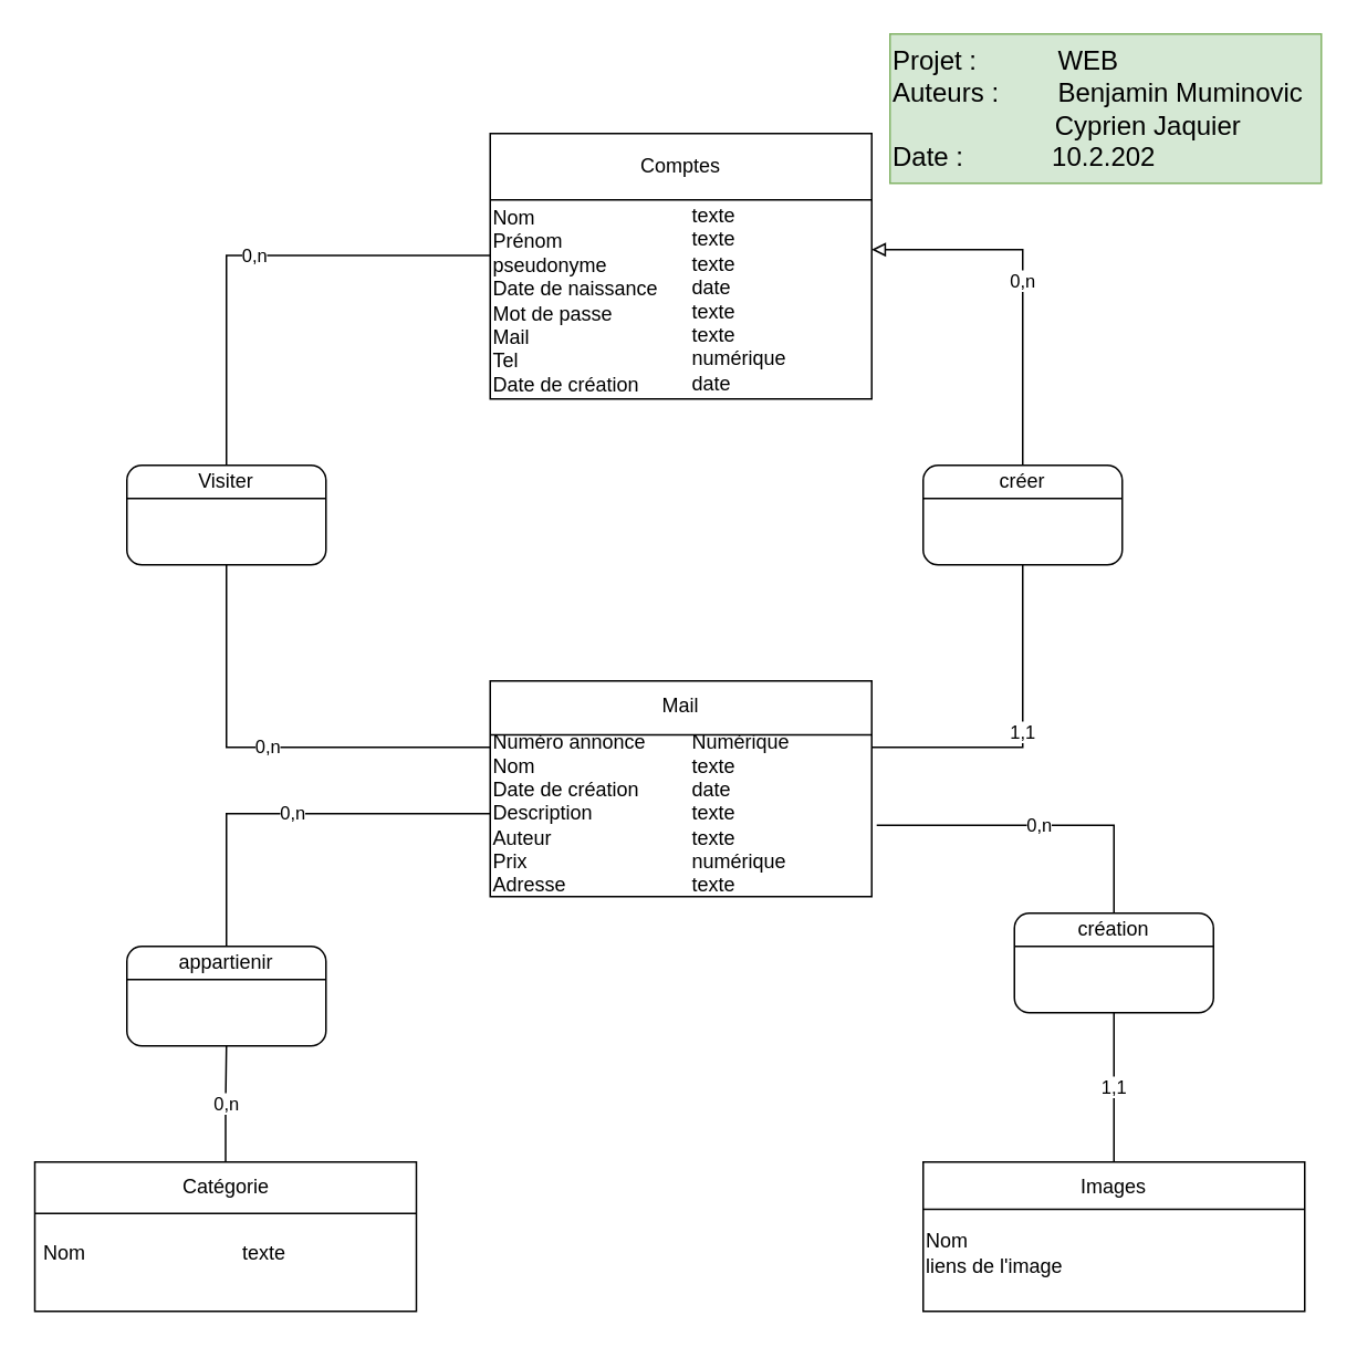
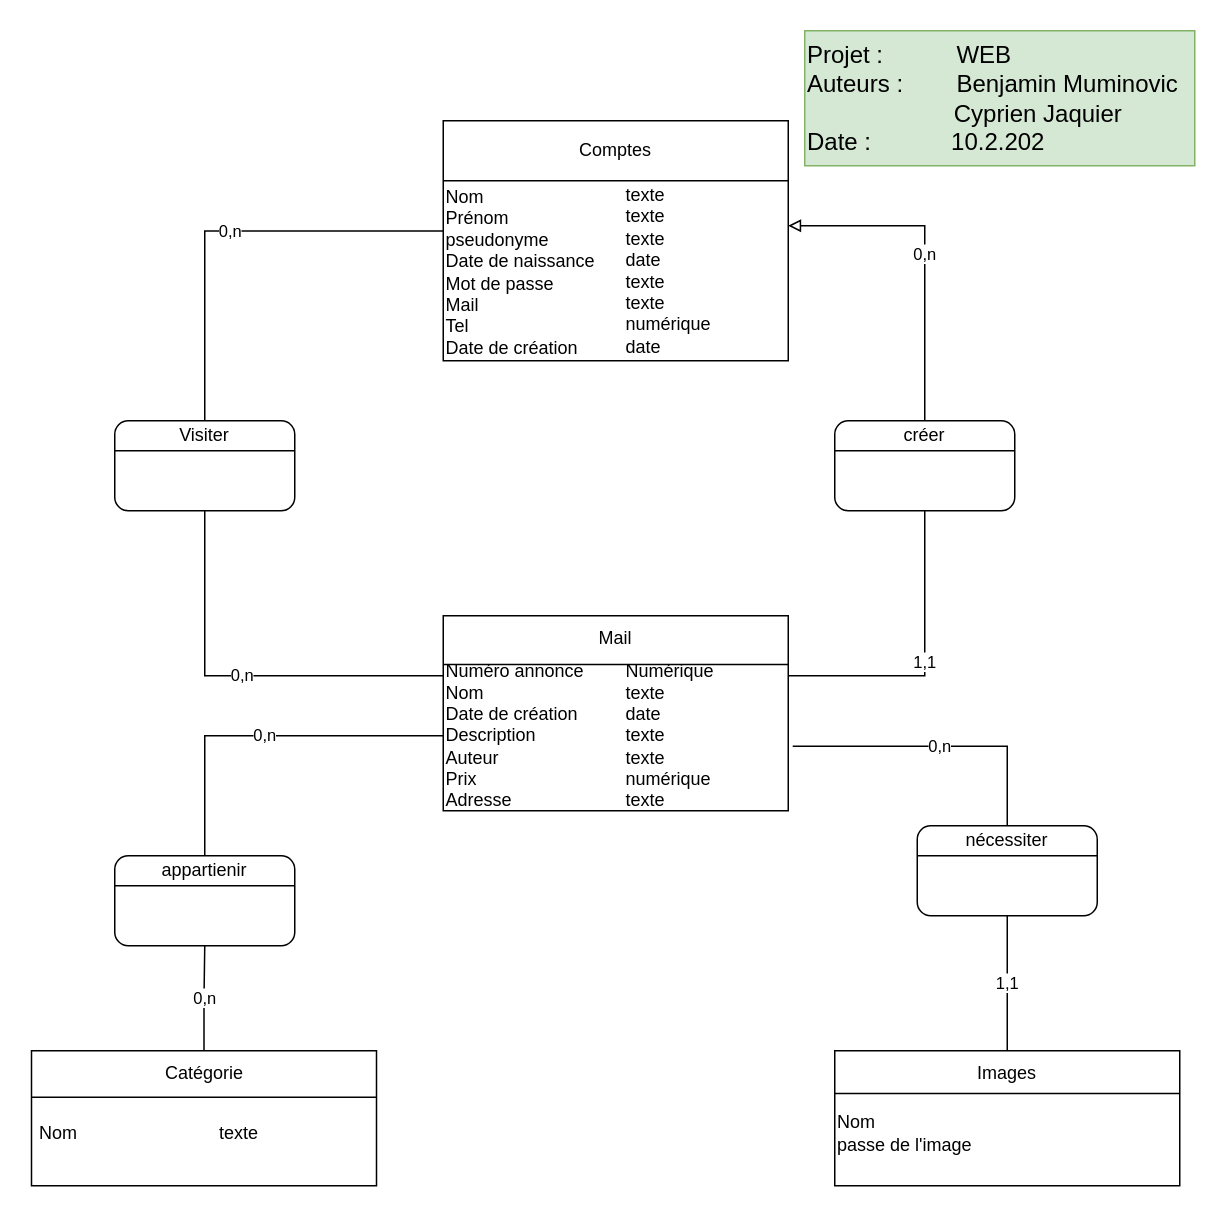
- <mxCell id="38" value="création" style="text;html=1;strokeColor=none;fillColor=none;align=center;verticalAlign=middle;whiteSpace=wrap;rounded=0;" parent="36" vertex="1"><mxGeometry width="120" height="20" as="geometry" /></mxCell>
+ <mxCell id="38" value="nécessiter" style="text;html=1;strokeColor=none;fillColor=none;align=center;verticalAlign=middle;whiteSpace=wrap;rounded=0;" parent="36" vertex="1"><mxGeometry width="120" height="20" as="geometry" /></mxCell>
- <mxCell id="17" value="Nom&lt;br&gt;liens de l'image" style="text;html=1;strokeColor=none;fillColor=none;align=left;verticalAlign=middle;whiteSpace=wrap;rounded=0;" parent="13" vertex="1"><mxGeometry y="30" width="110" height="50" as="geometry" /></mxCell>
+ <mxCell id="17" value="Nom&lt;br&gt;passe de l'image" style="text;html=1;strokeColor=none;fillColor=none;align=left;verticalAlign=middle;whiteSpace=wrap;rounded=0;" parent="13" vertex="1"><mxGeometry y="30" width="110" height="50" as="geometry" /></mxCell>
